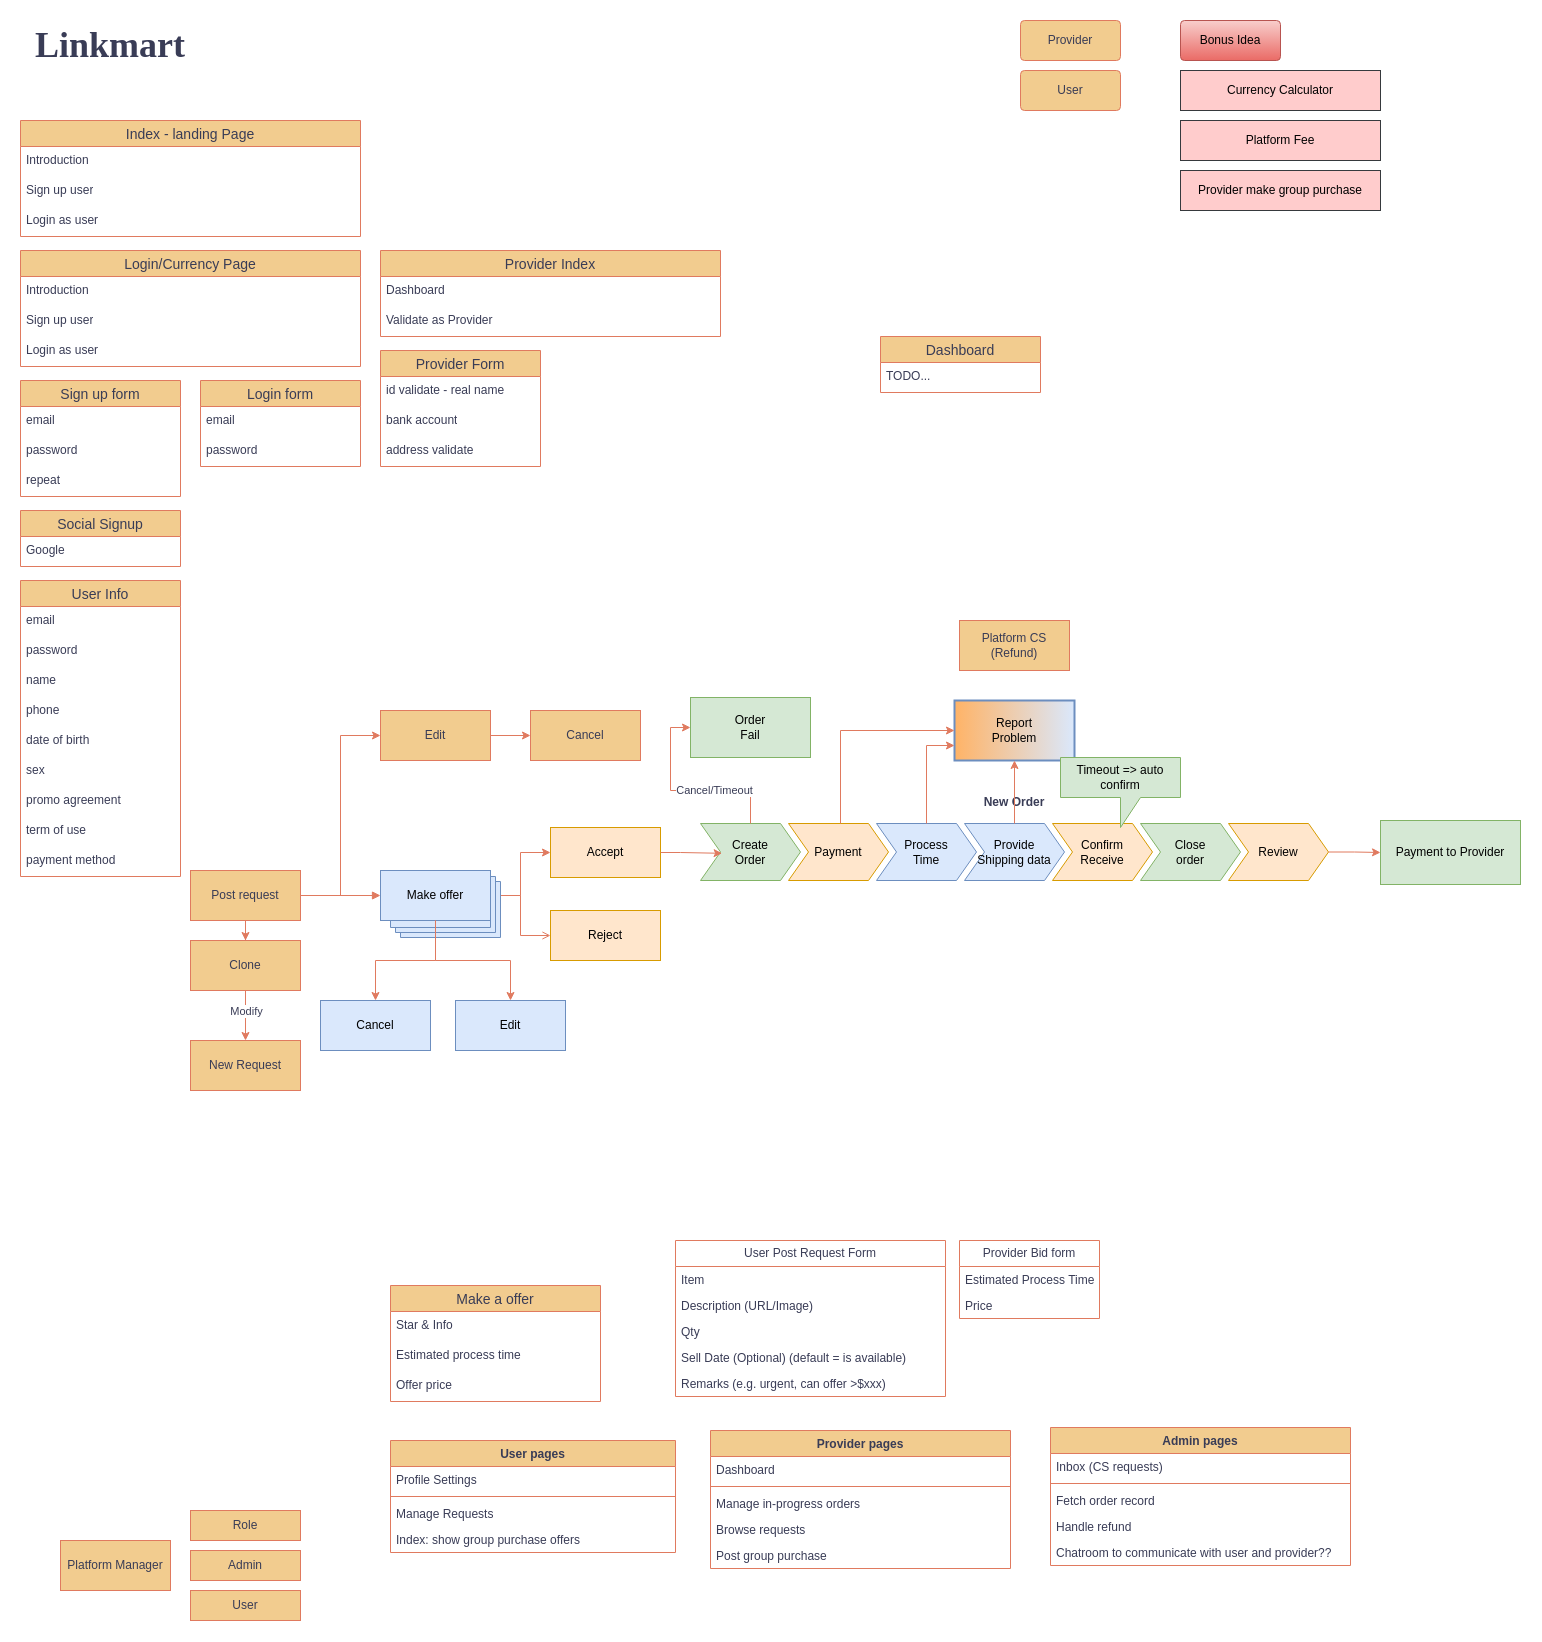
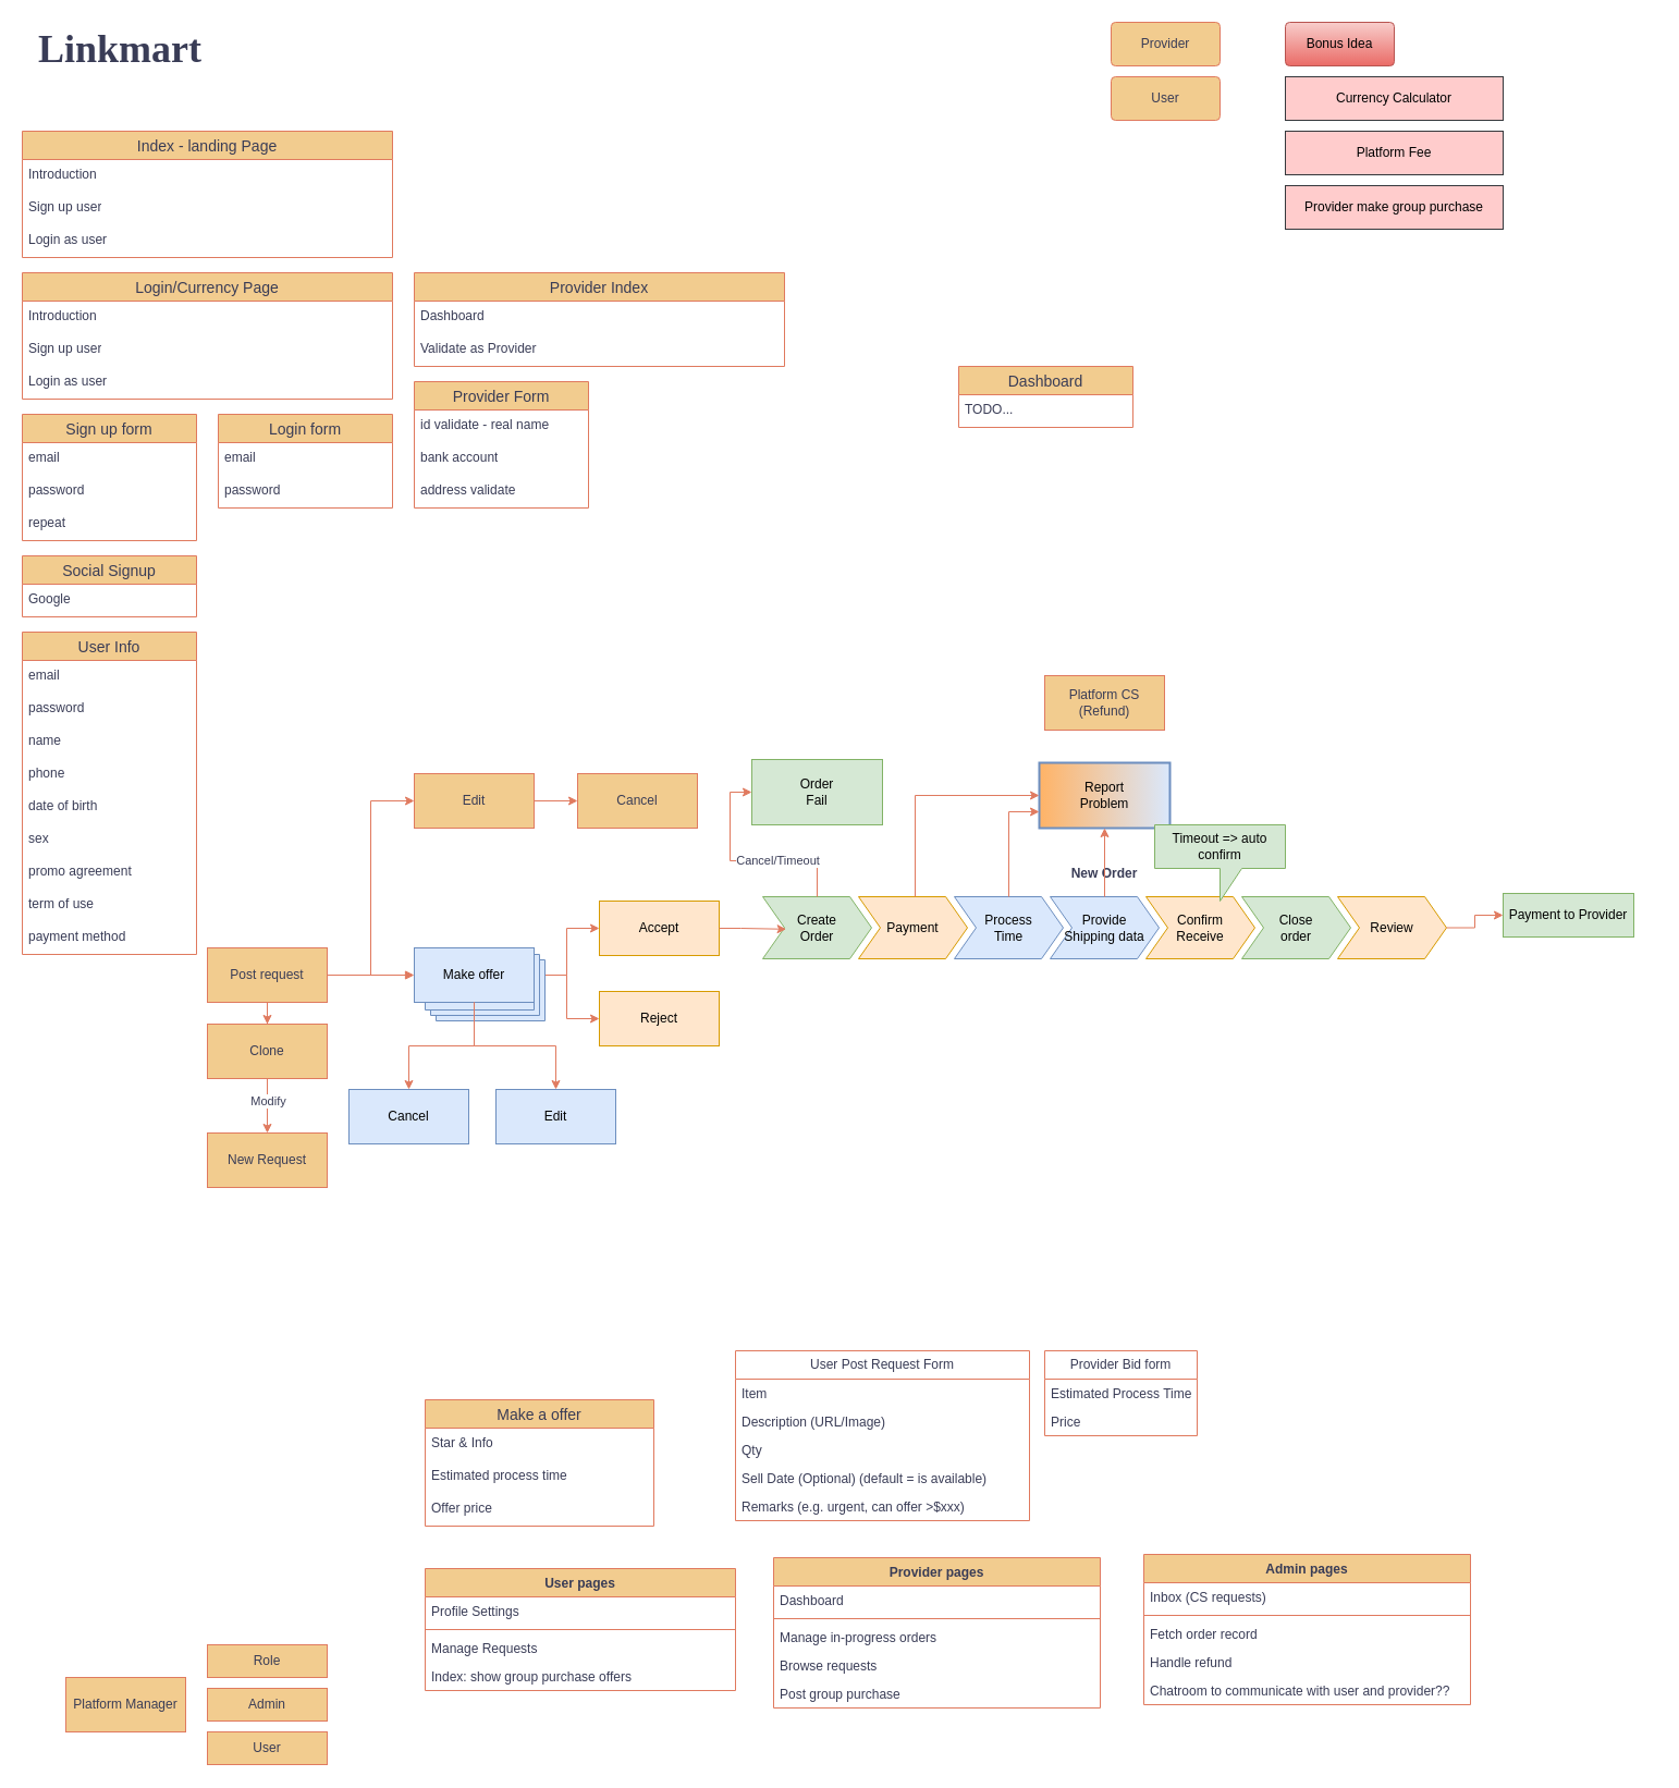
- <mxCell id="59" value="Payment to Provider" style="html=1;whiteSpace=wrap;strokeColor=#82b366;fillColor=#d5e8d4;" vertex="1" parent="1"><mxGeometry x="1380" y="820" width="140" height="64" as="geometry" /></mxCell>
+ <mxCell id="59" value="Payment to Provider" style="html=1;whiteSpace=wrap;strokeColor=#82b366;fillColor=#d5e8d4;" vertex="1" parent="1"><mxGeometry x="1380" y="820" width="120" height="40" as="geometry" /></mxCell>
- <mxCell id="53" style="edgeStyle=orthogonalEdgeStyle;rounded=0;orthogonalLoop=1;jettySize=auto;html=1;entryX=0;entryY=0.5;entryDx=0;entryDy=0;strokeColor=#E07A5F;fontColor=#393C56;fillColor=#F2CC8F;endArrow=open;" edge="1" parent="1" source="91" target="56"><mxGeometry relative="1" as="geometry"><Array as="points"><mxPoint x="520" y="895" /><mxPoint x="520" y="935" /></Array></mxGeometry></mxCell>
+ <mxCell id="53" style="edgeStyle=orthogonalEdgeStyle;rounded=0;orthogonalLoop=1;jettySize=auto;html=1;entryX=0;entryY=0.5;entryDx=0;entryDy=0;strokeColor=#E07A5F;fontColor=#393C56;fillColor=#F2CC8F;" edge="1" parent="1" source="91" target="56"><mxGeometry relative="1" as="geometry"><Array as="points"><mxPoint x="520" y="895" /><mxPoint x="520" y="935" /></Array></mxGeometry></mxCell>
